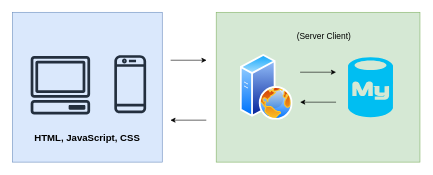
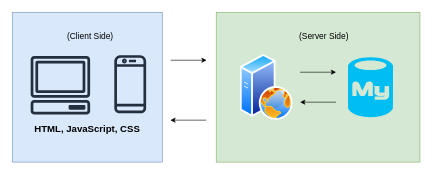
+ <mxCell id="7" value="(Client Side)" style="text;html=1;strokeColor=none;fillColor=none;align=center;verticalAlign=middle;whiteSpace=wrap;rounded=0;fontStyle=0;fontSize=14;" vertex="1" parent="6"><mxGeometry y="20" width="220" height="20" as="geometry" /></mxCell>
- <mxCell id="12" value="(Server Client)" style="text;html=1;strokeColor=none;fillColor=none;align=center;verticalAlign=middle;whiteSpace=wrap;rounded=0;fontStyle=0;fontSize=14;" vertex="1" parent="11"><mxGeometry y="20" width="220" height="20" as="geometry" /></mxCell>
+ <mxCell id="12" value="(Server Side)" style="text;html=1;strokeColor=none;fillColor=none;align=center;verticalAlign=middle;whiteSpace=wrap;rounded=0;fontStyle=0;fontSize=14;" vertex="1" parent="11"><mxGeometry y="20" width="220" height="20" as="geometry" /></mxCell>
- <mxCell id="5" value="HTML, JavaScript, CSS" style="text;html=1;strokeColor=none;fillColor=none;align=center;verticalAlign=middle;whiteSpace=wrap;rounded=0;fontStyle=1;fontSize=16;" vertex="1" parent="1"><mxGeometry x="35" y="220" width="220" height="20" as="geometry" /></mxCell>
+ <mxCell id="5" value="HTML, JavaScript, CSS" style="text;html=1;strokeColor=none;fillColor=none;align=center;verticalAlign=middle;whiteSpace=wrap;rounded=0;fontStyle=1;fontSize=16;" vertex="1" parent="1"><mxGeometry x="35" y="205" width="220" height="20" as="geometry" /></mxCell>
